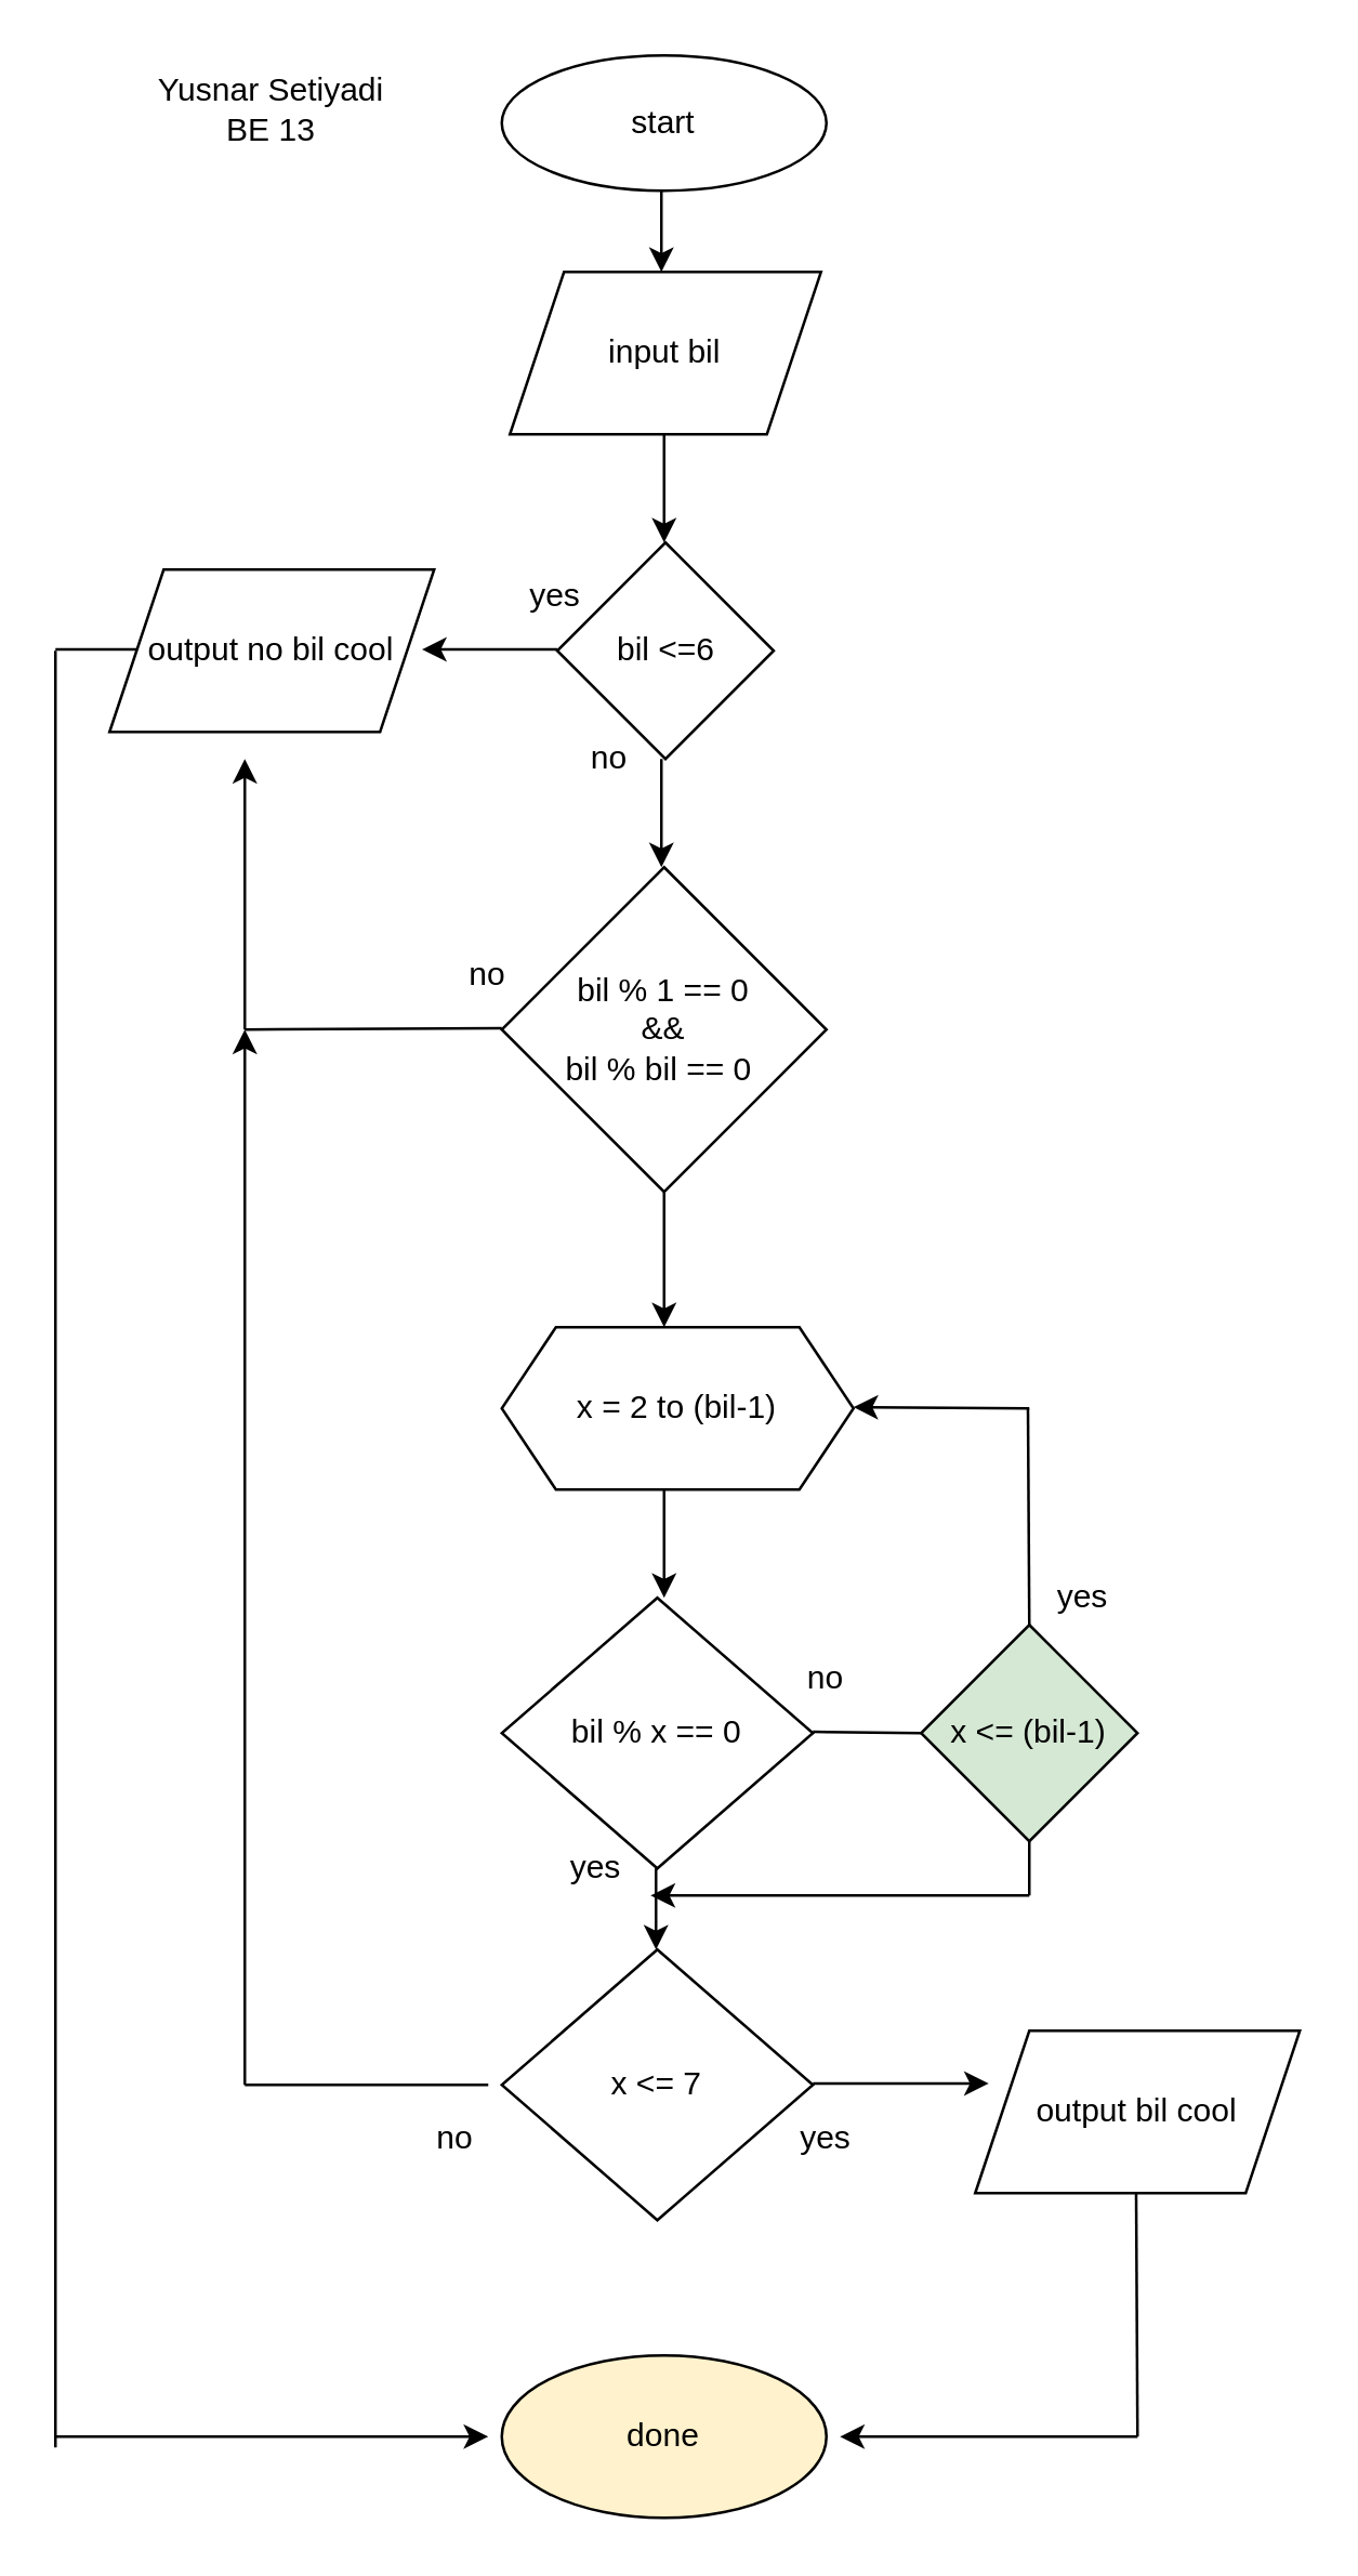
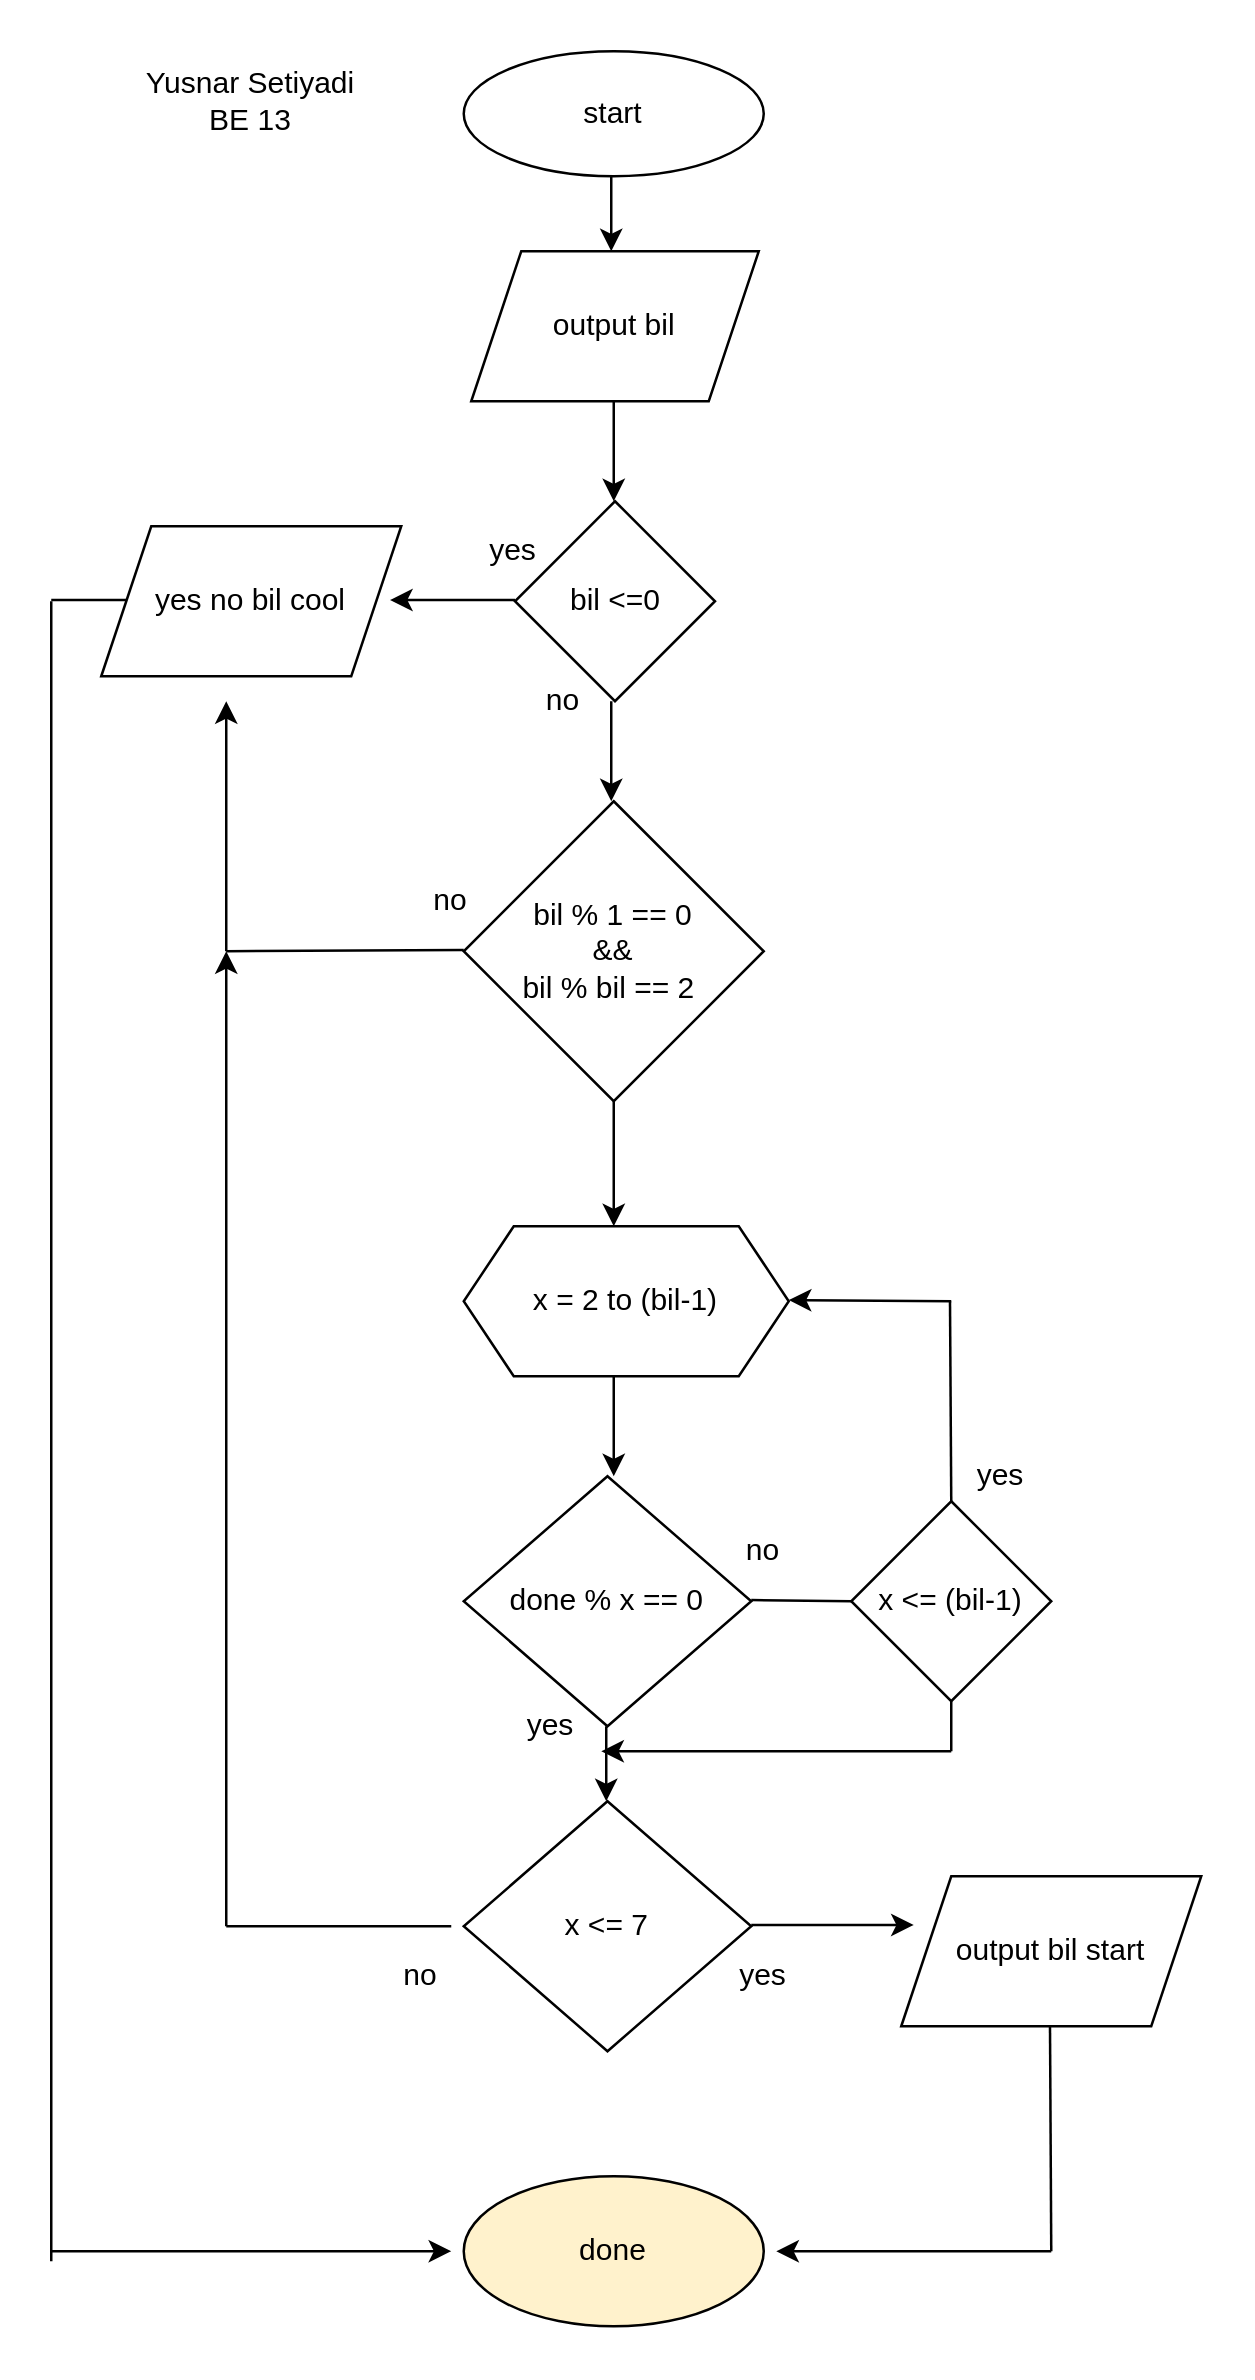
- <mxCell id="4" value="input bil" style="shape=parallelogram;perimeter=parallelogramPerimeter;whiteSpace=wrap;html=1;fixedSize=1;" parent="1" vertex="1"><mxGeometry x="188" y="100" width="115" height="60" as="geometry" /></mxCell>
+ <mxCell id="4" value="output bil" style="shape=parallelogram;perimeter=parallelogramPerimeter;whiteSpace=wrap;html=1;fixedSize=1;" parent="1" vertex="1"><mxGeometry x="188" y="100" width="115" height="60" as="geometry" /></mxCell>
- <mxCell id="17" value="output no bil cool" style="shape=parallelogram;perimeter=parallelogramPerimeter;whiteSpace=wrap;html=1;fixedSize=1;" parent="1" vertex="1"><mxGeometry x="40" y="210" width="120" height="60" as="geometry" /></mxCell>
+ <mxCell id="17" value="yes no bil cool" style="shape=parallelogram;perimeter=parallelogramPerimeter;whiteSpace=wrap;html=1;fixedSize=1;" parent="1" vertex="1"><mxGeometry x="40" y="210" width="120" height="60" as="geometry" /></mxCell>
- <mxCell id="15" value="bil &amp;lt;=6" style="rhombus;whiteSpace=wrap;html=1;" parent="1" vertex="1"><mxGeometry x="205.5" y="200" width="80" height="80" as="geometry" /></mxCell>
+ <mxCell id="15" value="bil &amp;lt;=0" style="rhombus;whiteSpace=wrap;html=1;" parent="1" vertex="1"><mxGeometry x="205.5" y="200" width="80" height="80" as="geometry" /></mxCell>
- <mxCell id="26" value="&lt;span&gt;bil % 1 == 0&lt;/span&gt;&lt;br&gt;&lt;span&gt;&amp;amp;&amp;amp;&lt;/span&gt;&lt;br&gt;&lt;span&gt;bil % bil == 0&amp;nbsp;&lt;/span&gt;" style="rhombus;whiteSpace=wrap;html=1;" parent="1" vertex="1"><mxGeometry x="185" y="320" width="120" height="120" as="geometry" /></mxCell>
+ <mxCell id="26" value="&lt;span&gt;bil % 1 == 0&lt;/span&gt;&lt;br&gt;&lt;span&gt;&amp;amp;&amp;amp;&lt;/span&gt;&lt;br&gt;&lt;span&gt;bil % bil == 2&amp;nbsp;&lt;/span&gt;" style="rhombus;whiteSpace=wrap;html=1;" parent="1" vertex="1"><mxGeometry x="185" y="320" width="120" height="120" as="geometry" /></mxCell>
- <mxCell id="6" value="bil % x == 0" style="rhombus;whiteSpace=wrap;html=1;" parent="1" vertex="1"><mxGeometry x="185" y="590" width="115" height="100" as="geometry" /></mxCell>
+ <mxCell id="6" value="done % x == 0" style="rhombus;whiteSpace=wrap;html=1;" parent="1" vertex="1"><mxGeometry x="185" y="590" width="115" height="100" as="geometry" /></mxCell>
- <mxCell id="40" value="x &amp;lt;= (bil-1)" style="rhombus;whiteSpace=wrap;html=1;fillColor=#d5e8d4;" vertex="1" parent="1"><mxGeometry x="340" y="600" width="80" height="80" as="geometry" /></mxCell>
+ <mxCell id="40" value="x &amp;lt;= (bil-1)" style="rhombus;whiteSpace=wrap;html=1;" vertex="1" parent="1"><mxGeometry x="340" y="600" width="80" height="80" as="geometry" /></mxCell>
- <mxCell id="9" value="output bil cool" style="shape=parallelogram;perimeter=parallelogramPerimeter;whiteSpace=wrap;html=1;fixedSize=1;" parent="1" vertex="1"><mxGeometry x="360" y="750" width="120" height="60" as="geometry" /></mxCell>
+ <mxCell id="9" value="output bil start" style="shape=parallelogram;perimeter=parallelogramPerimeter;whiteSpace=wrap;html=1;fixedSize=1;" parent="1" vertex="1"><mxGeometry x="360" y="750" width="120" height="60" as="geometry" /></mxCell>
